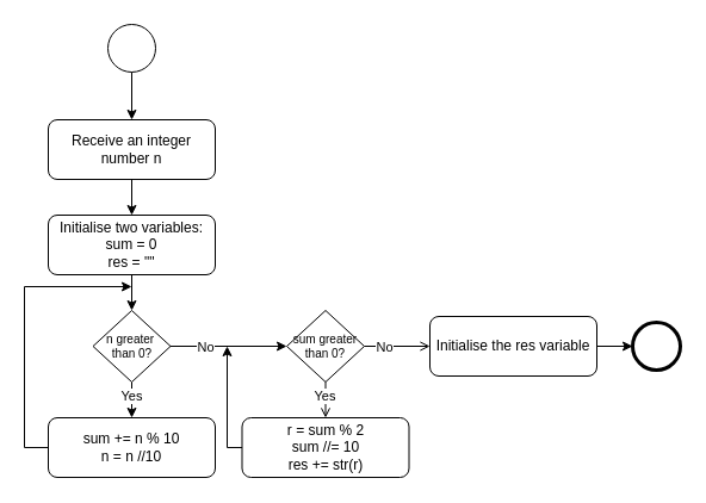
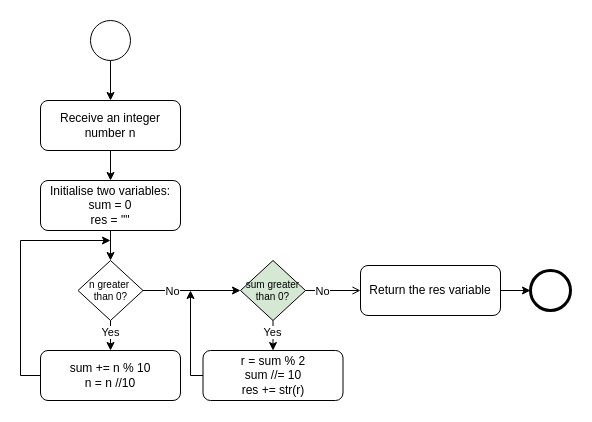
- <mxCell id="15" value="sum greater&lt;div&gt;than 0?&lt;/div&gt;" style="rhombus;whiteSpace=wrap;html=1;fontSize=10;" vertex="1" parent="1"><mxGeometry x="240" y="260" width="65" height="60" as="geometry" /></mxCell>
+ <mxCell id="15" value="sum greater&lt;div&gt;than 0?&lt;/div&gt;" style="rhombus;whiteSpace=wrap;html=1;fontSize=10;fillColor=#d5e8d4;" vertex="1" parent="1"><mxGeometry x="240" y="260" width="65" height="60" as="geometry" /></mxCell>
- <mxCell id="22" value="Initialise the res variable" style="rounded=1;whiteSpace=wrap;html=1;" vertex="1" parent="1"><mxGeometry x="360" y="265" width="140" height="50" as="geometry" /></mxCell>
+ <mxCell id="22" value="Return the res variable" style="rounded=1;whiteSpace=wrap;html=1;" vertex="1" parent="1"><mxGeometry x="360" y="265" width="140" height="50" as="geometry" /></mxCell>
- <mxCell id="18" value="" style="endArrow=open;html=1;rounded=0;entryX=0.5;entryY=0;entryDx=0;entryDy=0;exitX=0.5;exitY=1;exitDx=0;exitDy=0;" edge="1" parent="1" source="15" target="17"><mxGeometry width="50" height="50" relative="1" as="geometry"><mxPoint x="120" y="330" as="sourcePoint" /><mxPoint x="120" y="360" as="targetPoint" /></mxGeometry></mxCell>
+ <mxCell id="18" value="" style="endArrow=classic;html=1;rounded=0;entryX=0.5;entryY=0;entryDx=0;entryDy=0;exitX=0.5;exitY=1;exitDx=0;exitDy=0;" edge="1" parent="1" source="15" target="17"><mxGeometry width="50" height="50" relative="1" as="geometry"><mxPoint x="120" y="330" as="sourcePoint" /><mxPoint x="120" y="360" as="targetPoint" /></mxGeometry></mxCell>
